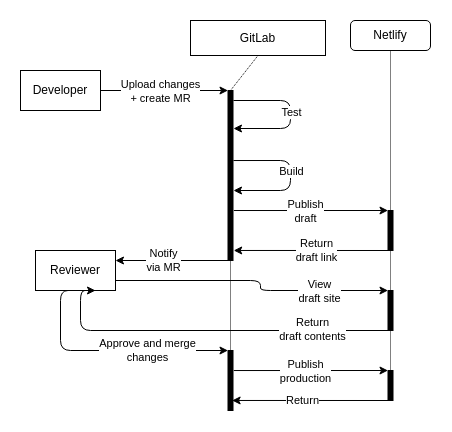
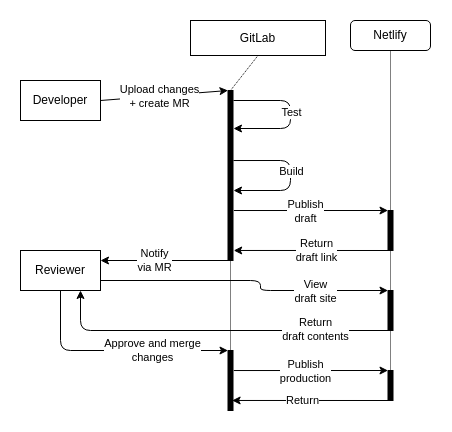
- <mxCell id="2" value="Developer" style="rounded=0;whiteSpace=wrap;html=1;" parent="1" vertex="1"><mxGeometry x="20" y="70" width="80" height="40" as="geometry" /></mxCell>
+ <mxCell id="2" value="Developer" style="rounded=0;whiteSpace=wrap;html=1;" parent="1" vertex="1"><mxGeometry x="20" y="80" width="80" height="40" as="geometry" /></mxCell>
- <mxCell id="11" value="Reviewer" style="rounded=0;whiteSpace=wrap;html=1;" parent="1" vertex="1"><mxGeometry x="35" y="250" width="80" height="40" as="geometry" /></mxCell>
+ <mxCell id="11" value="Reviewer" style="rounded=0;whiteSpace=wrap;html=1;" parent="1" vertex="1"><mxGeometry x="20" y="250" width="80" height="40" as="geometry" /></mxCell>
